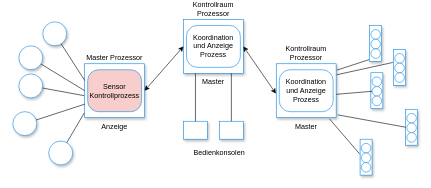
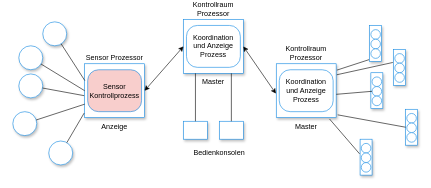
- <mxCell id="2" value="Master Prozessor" style="whiteSpace=wrap;html=1;imageAspect=0;fillColor=#FFFFFF;strokeColor=#1088E3;strokeWidth=1;shadow=1;labelPosition=center;verticalLabelPosition=top;align=center;verticalAlign=bottom;" vertex="1" parent="1"><mxGeometry x="140" y="94" width="100" height="90" as="geometry" /></mxCell>
+ <mxCell id="2" value="Sensor Prozessor" style="whiteSpace=wrap;html=1;imageAspect=0;fillColor=#FFFFFF;strokeColor=#1088E3;strokeWidth=1;shadow=1;labelPosition=center;verticalLabelPosition=top;align=center;verticalAlign=bottom;" vertex="1" parent="1"><mxGeometry x="140" y="94" width="100" height="90" as="geometry" /></mxCell>
